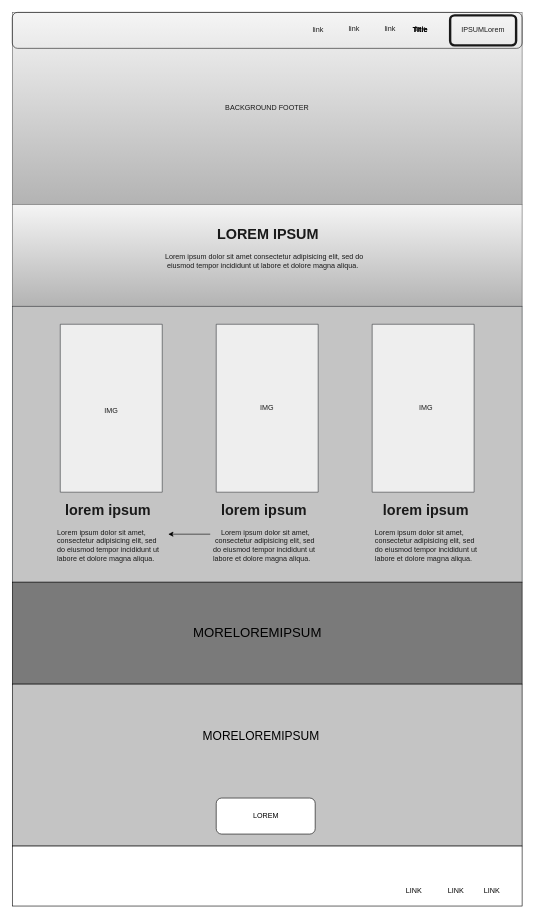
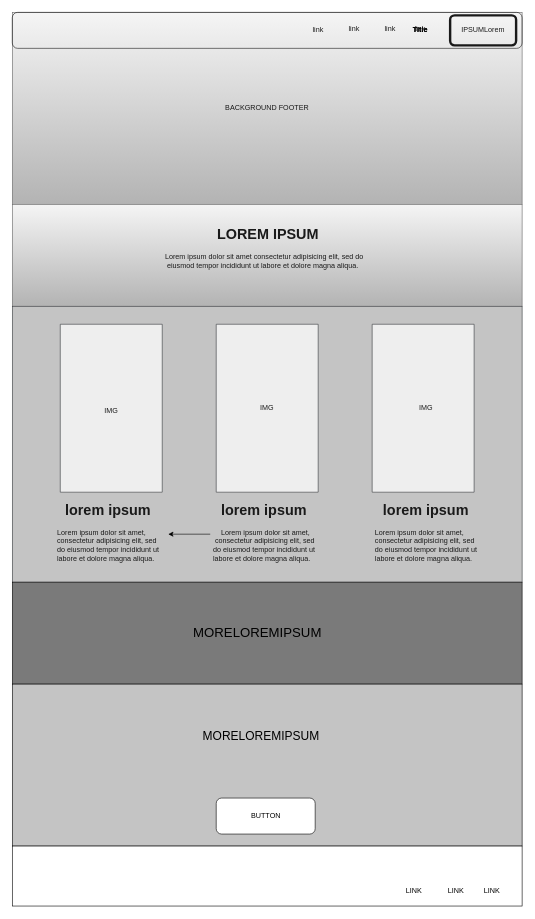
- <mxCell id="30" value="LOREM" style="text;html=1;strokeColor=none;fillColor=none;align=center;verticalAlign=middle;whiteSpace=wrap;rounded=0;" vertex="1" parent="1"><mxGeometry x="413" y="1345" width="60" height="30" as="geometry" /></mxCell>
+ <mxCell id="30" value="BUTTON" style="text;html=1;strokeColor=none;fillColor=none;align=center;verticalAlign=middle;whiteSpace=wrap;rounded=0;" vertex="1" parent="1"><mxGeometry x="413" y="1345" width="60" height="30" as="geometry" /></mxCell>
